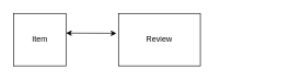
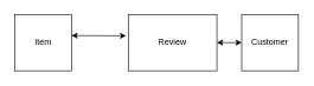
+ <mxCell id="6" value="" style="endArrow=classic;startArrow=classic;html=1;entryX=0;entryY=0.5;entryDx=0;entryDy=0;exitX=1;exitY=0.5;exitDx=0;exitDy=0;" edge="1" parent="1" source="3" target="4"><mxGeometry width="50" height="50" relative="1" as="geometry"><mxPoint x="200" y="230" as="sourcePoint" /><mxPoint x="250" y="180" as="targetPoint" /><Array as="points" /></mxGeometry></mxCell>
+ <mxCell id="4" value="Customer" style="whiteSpace=wrap;html=1;aspect=fixed;" vertex="1" parent="1"><mxGeometry x="340" y="20" width="80" height="80" as="geometry" /></mxCell>
